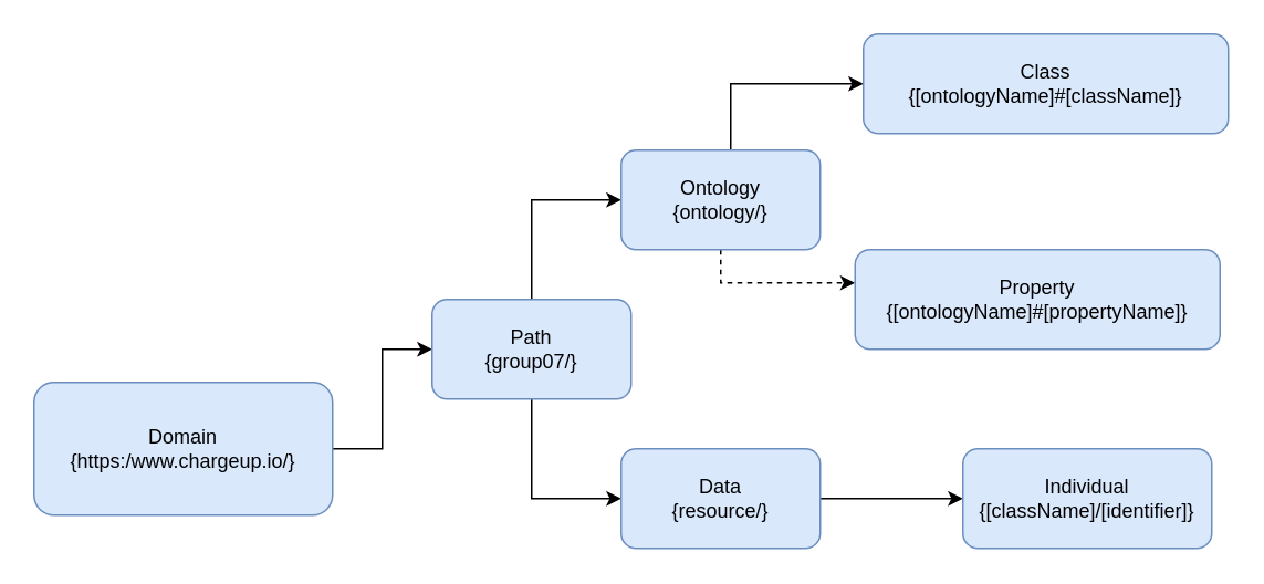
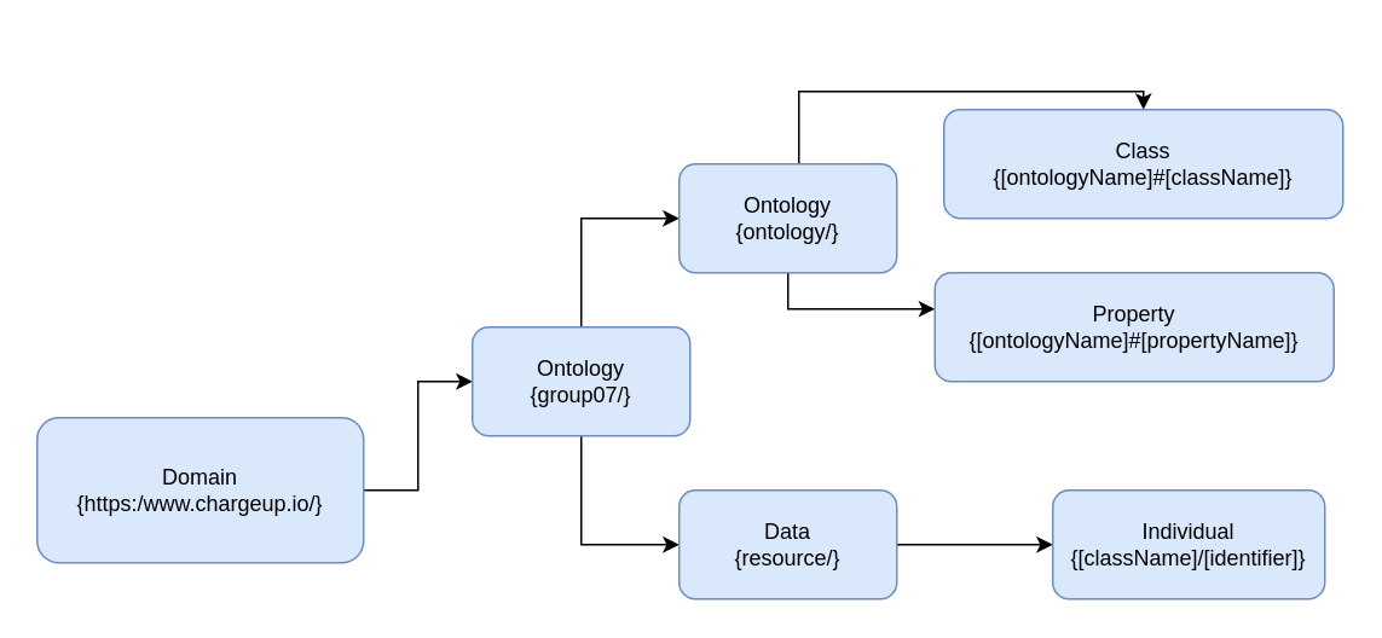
- <mxCell id="10" value="Class&lt;br&gt;{[ontologyName]#[className]}" style="rounded=1;whiteSpace=wrap;html=1;fillColor=#dae8fc;strokeColor=#6c8ebf;" vertex="1" parent="1"><mxGeometry x="520" y="20" width="220" height="60" as="geometry" /></mxCell>
+ <mxCell id="10" value="Class&lt;br&gt;{[ontologyName]#[className]}" style="rounded=1;whiteSpace=wrap;html=1;fillColor=#dae8fc;strokeColor=#6c8ebf;" vertex="1" parent="1"><mxGeometry x="520" y="60" width="220" height="60" as="geometry" /></mxCell>
- <mxCell id="8" style="edgeStyle=orthogonalEdgeStyle;rounded=0;orthogonalLoop=1;jettySize=auto;html=1;dashed=1;" edge="1" parent="1" source="9" target="11"><mxGeometry relative="1" as="geometry"><Array as="points"><mxPoint x="434" y="170" /></Array></mxGeometry></mxCell>
+ <mxCell id="8" style="edgeStyle=orthogonalEdgeStyle;rounded=0;orthogonalLoop=1;jettySize=auto;html=1;" edge="1" parent="1" source="9" target="11"><mxGeometry relative="1" as="geometry"><Array as="points"><mxPoint x="434" y="170" /></Array></mxGeometry></mxCell>
- <mxCell id="6" value="Path&lt;br&gt;{group07/}" style="rounded=1;whiteSpace=wrap;html=1;fillColor=#dae8fc;strokeColor=#6c8ebf;" vertex="1" parent="1"><mxGeometry x="260" y="180" width="120" height="60" as="geometry" /></mxCell>
+ <mxCell id="6" value="Ontology&lt;br&gt;{group07/}" style="rounded=1;whiteSpace=wrap;html=1;fillColor=#dae8fc;strokeColor=#6c8ebf;" vertex="1" parent="1"><mxGeometry x="260" y="180" width="120" height="60" as="geometry" /></mxCell>
